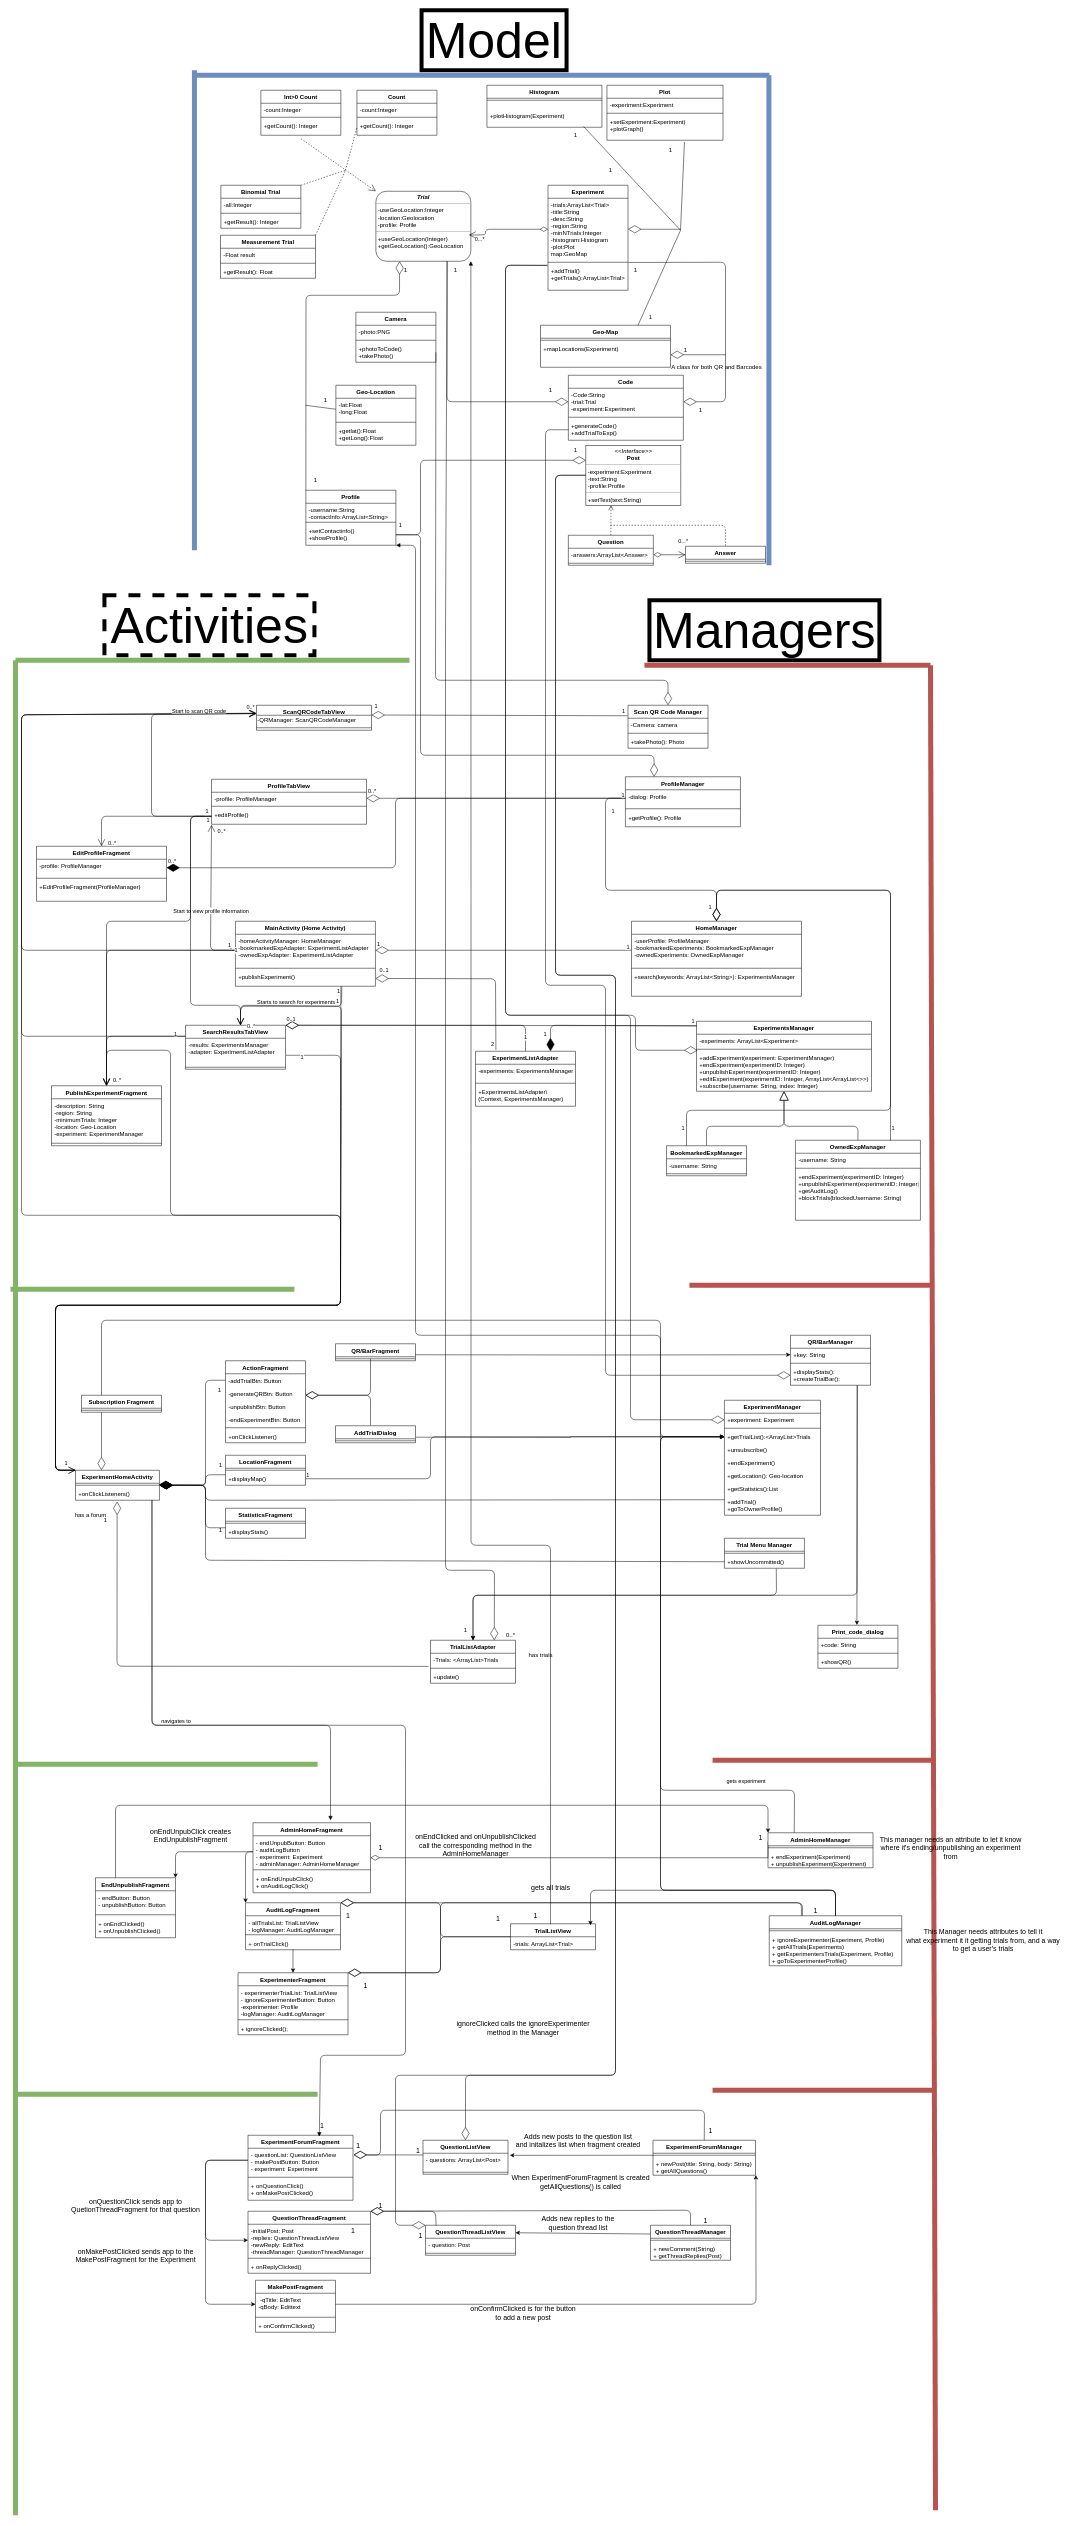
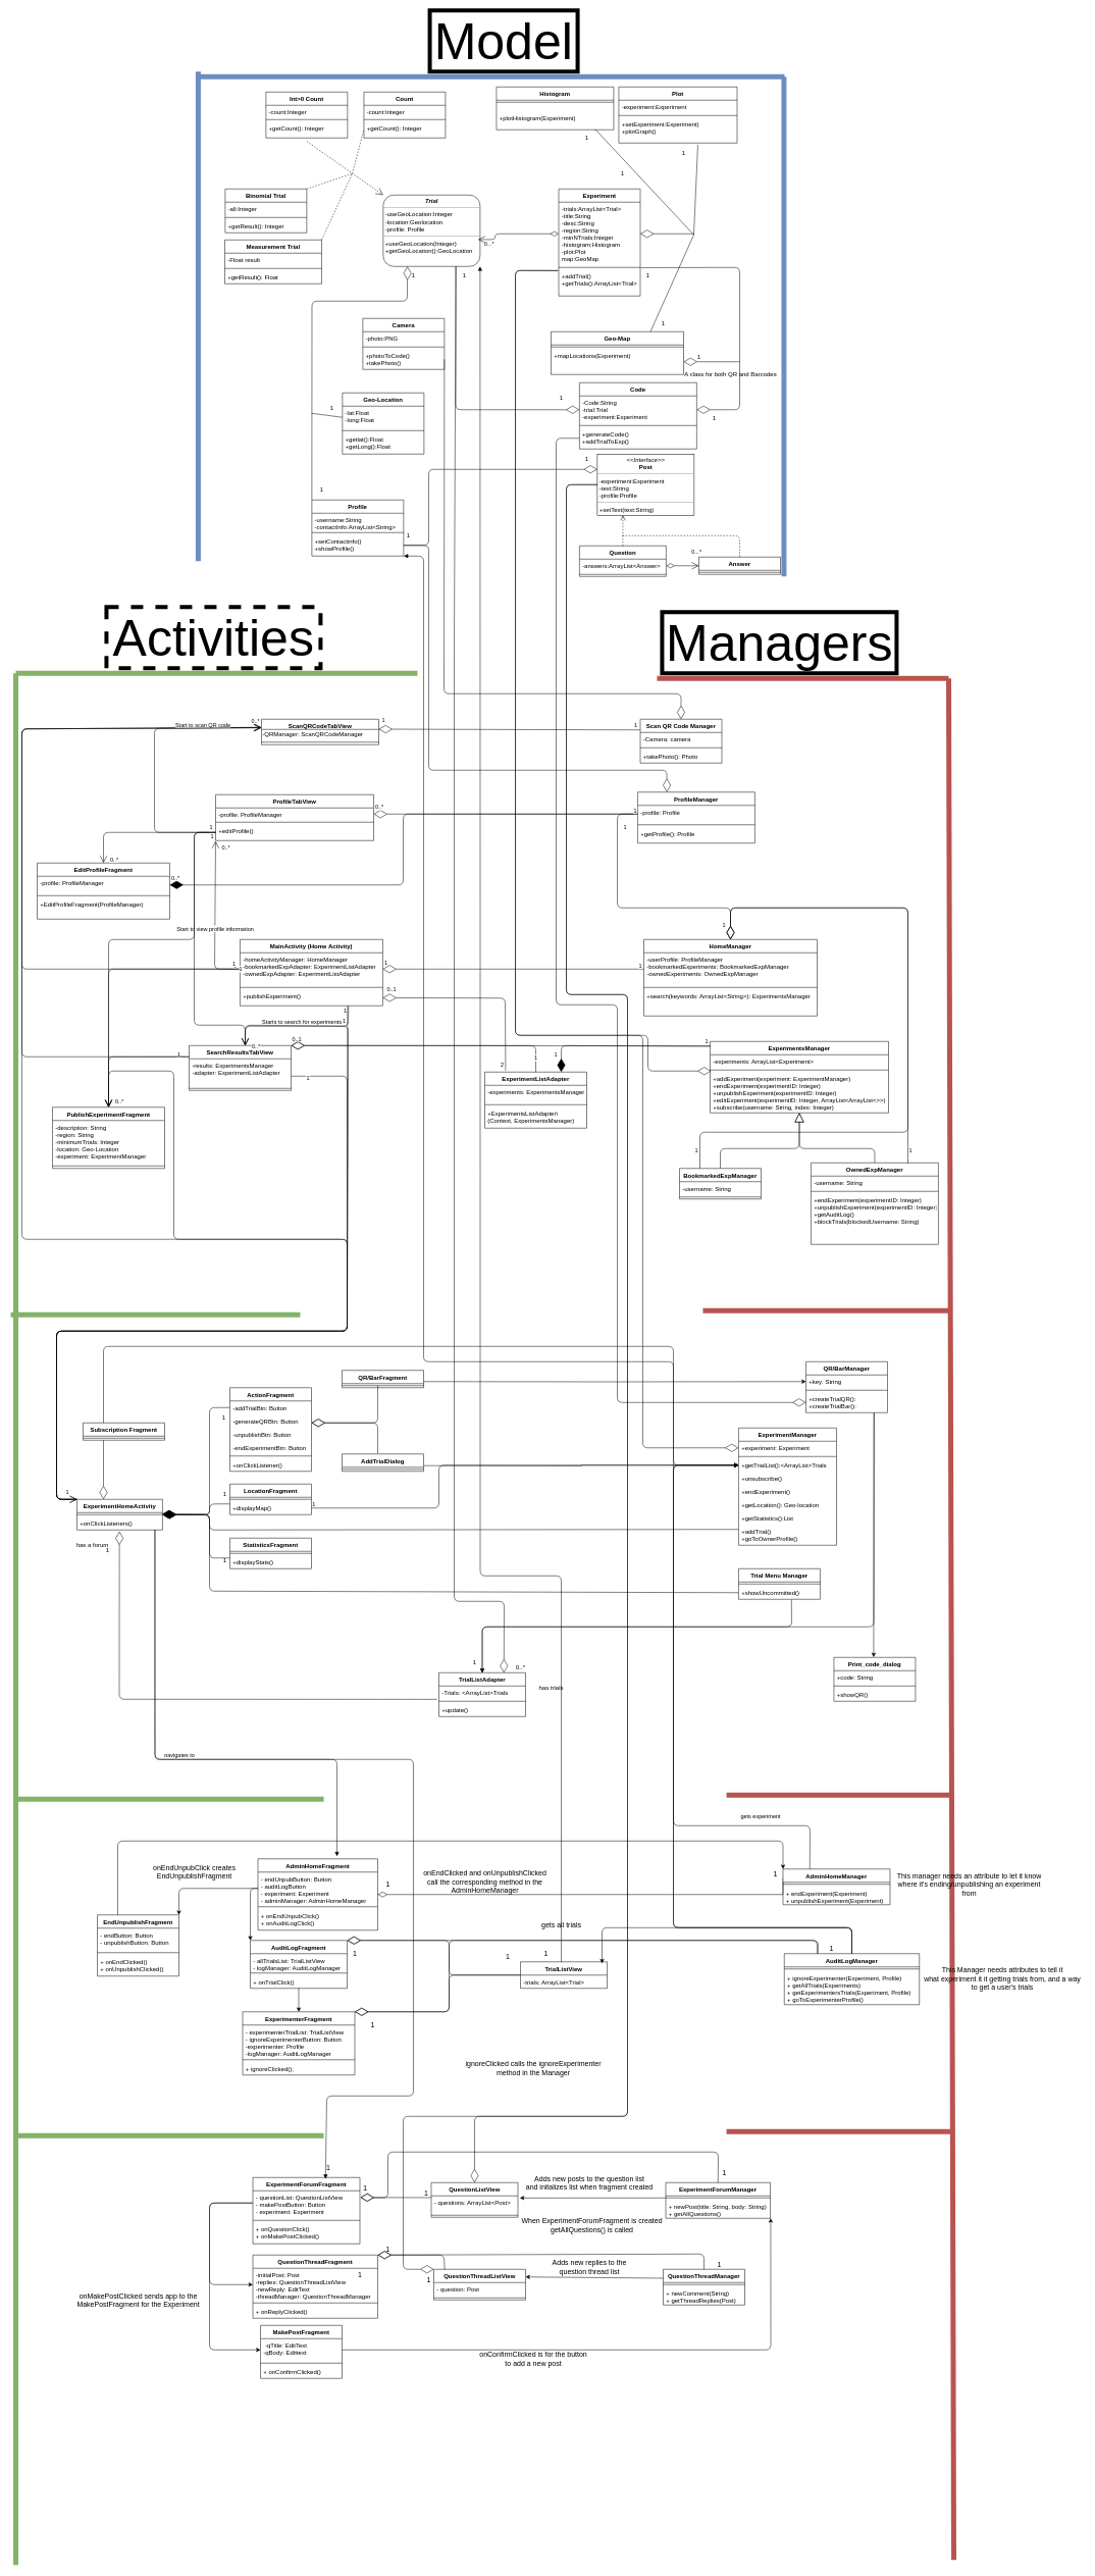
- <mxCell id="101" value="-dialog: Profile" style="text;strokeColor=none;fillColor=none;align=left;verticalAlign=top;spacingLeft=4;spacingRight=4;overflow=hidden;rotatable=0;points=[[0,0.5],[1,0.5]];portConstraint=eastwest;" parent="100" vertex="1"><mxGeometry y="26" width="230" height="34" as="geometry" /></mxCell>
+ <mxCell id="101" value="-profile: Profile" style="text;strokeColor=none;fillColor=none;align=left;verticalAlign=top;spacingLeft=4;spacingRight=4;overflow=hidden;rotatable=0;points=[[0,0.5],[1,0.5]];portConstraint=eastwest;" parent="100" vertex="1"><mxGeometry y="26" width="230" height="34" as="geometry" /></mxCell>
- <mxCell id="214" value="+displayStats():&#10;+createTrialBar():" style="text;strokeColor=none;fillColor=none;align=left;verticalAlign=top;spacingLeft=4;spacingRight=4;overflow=hidden;rotatable=0;points=[[0,0.5],[1,0.5]];portConstraint=eastwest;" parent="211" vertex="1"><mxGeometry y="60" width="160" height="40" as="geometry" /></mxCell>
+ <mxCell id="214" value="+createTrialQR():&#10;+createTrialBar():" style="text;strokeColor=none;fillColor=none;align=left;verticalAlign=top;spacingLeft=4;spacingRight=4;overflow=hidden;rotatable=0;points=[[0,0.5],[1,0.5]];portConstraint=eastwest;" parent="211" vertex="1"><mxGeometry y="60" width="160" height="40" as="geometry" /></mxCell>
- <mxCell id="312" value="&lt;div style=&quot;font-size: 14px&quot;&gt;onQuestionClick sends app to&lt;/div&gt;&lt;div style=&quot;font-size: 14px&quot;&gt; QuetionThreadFragment for that question&lt;br&gt;&lt;/div&gt;" style="text;html=1;align=center;verticalAlign=middle;resizable=0;points=[];autosize=1;" parent="1" vertex="1"><mxGeometry x="130" y="4395" width="280" height="30" as="geometry" /></mxCell>
